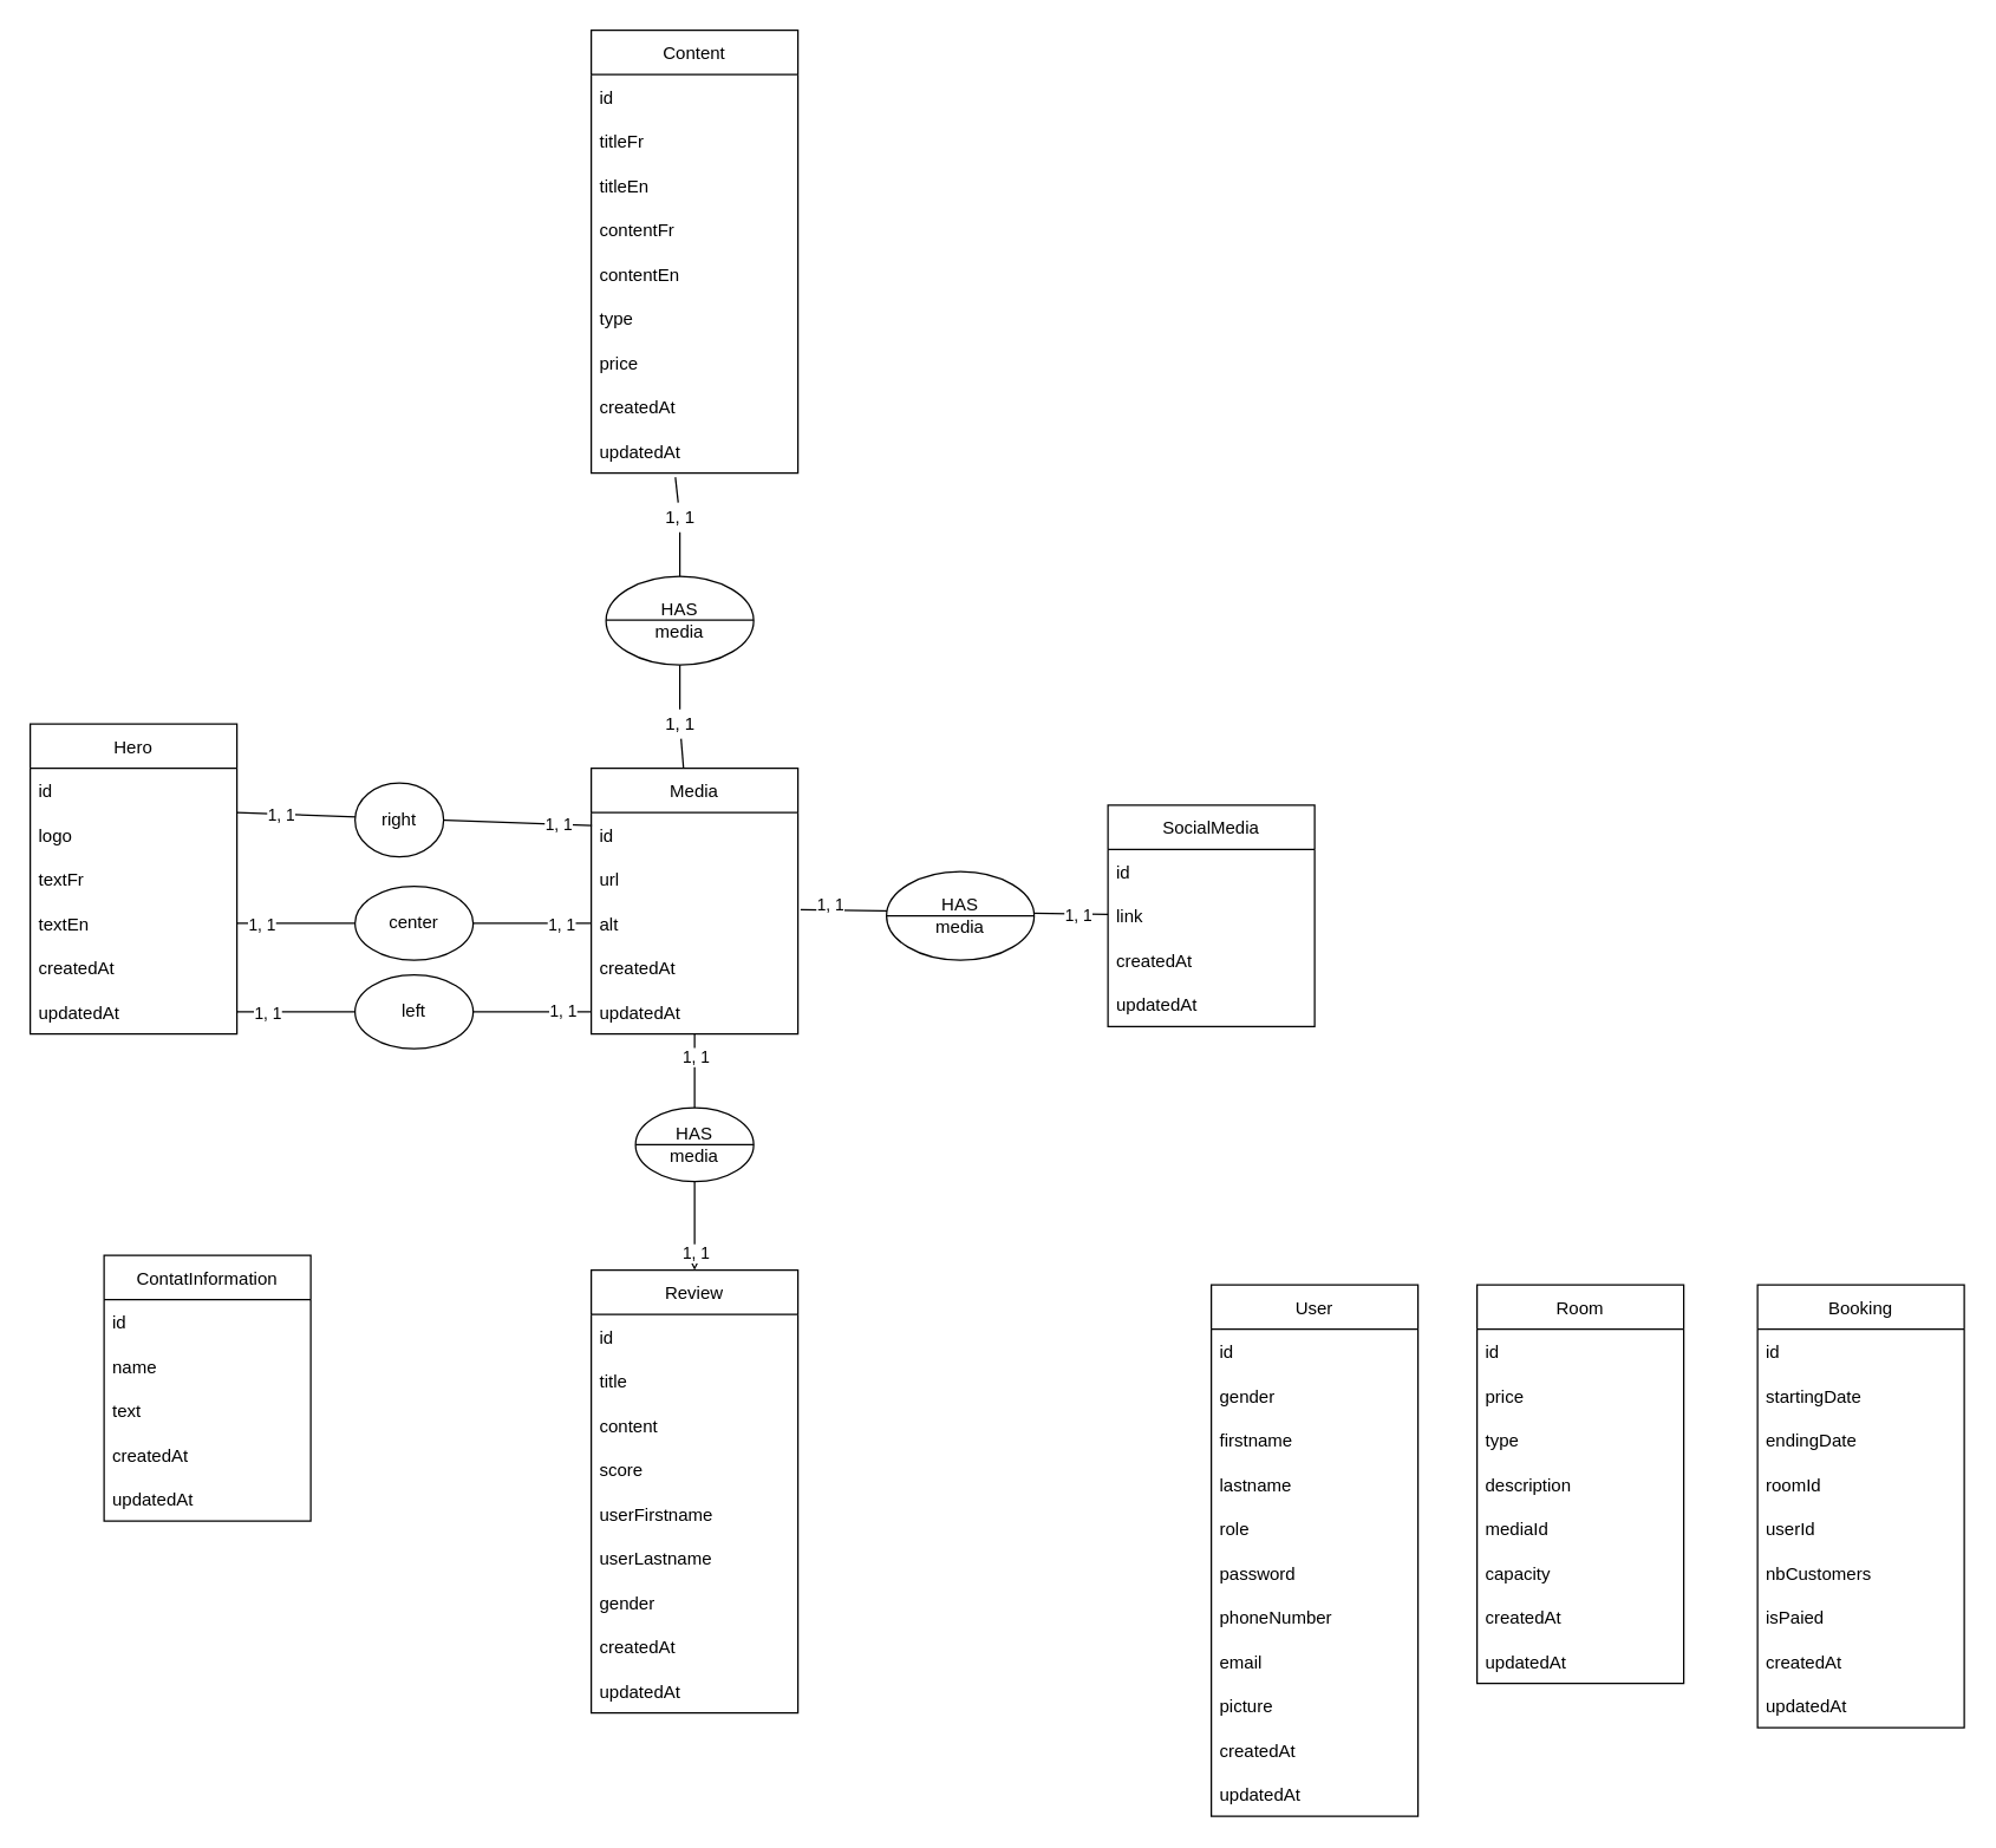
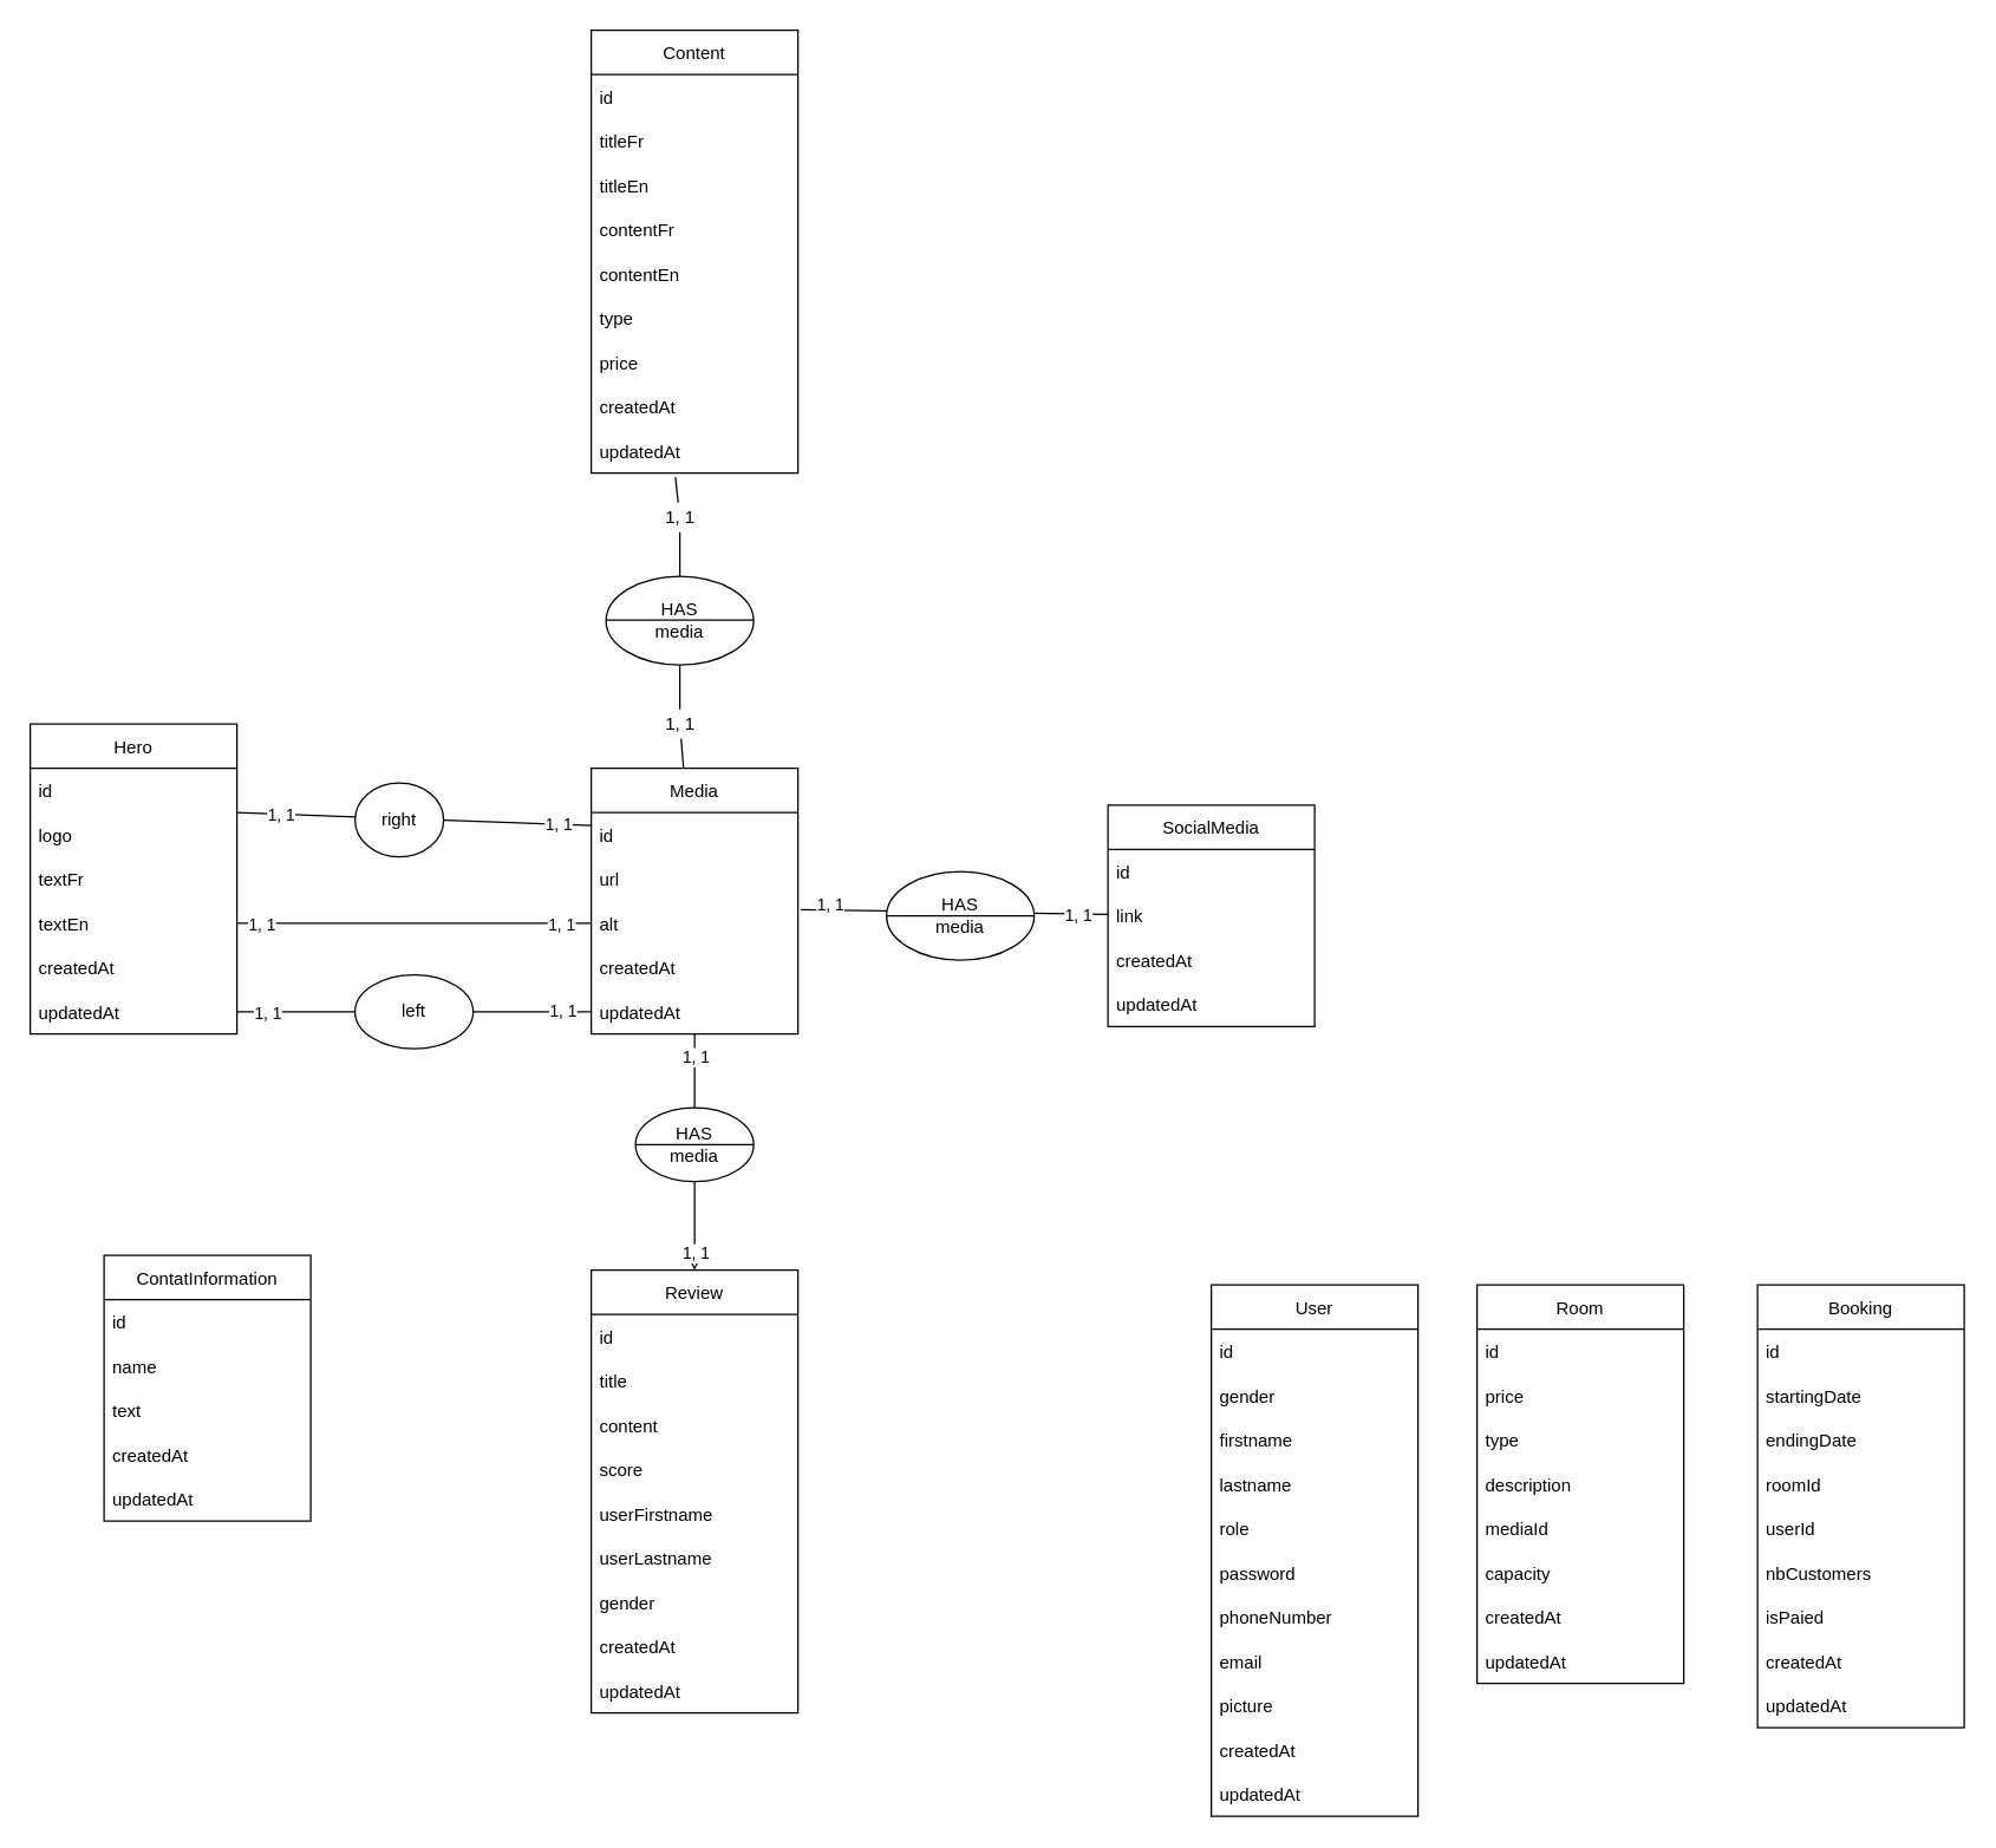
- <mxCell id="72" value="center" style="ellipse;whiteSpace=wrap;html=1;" parent="1" vertex="1"><mxGeometry x="240" y="600" width="80" height="50" as="geometry" /></mxCell>
